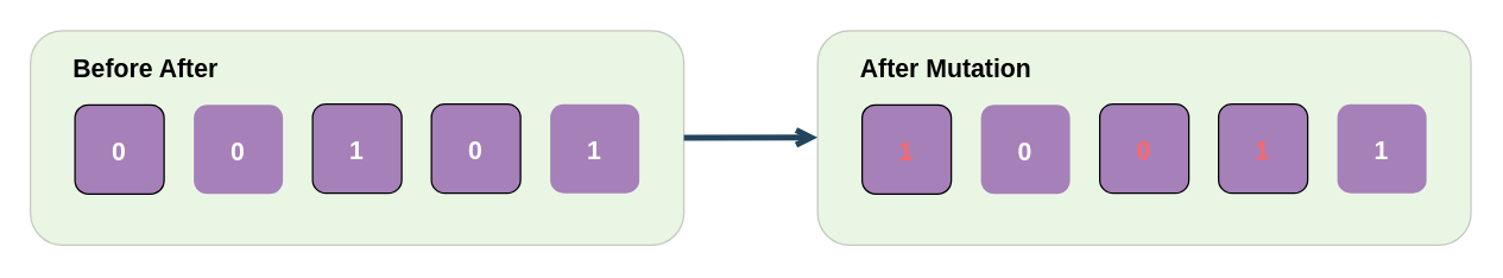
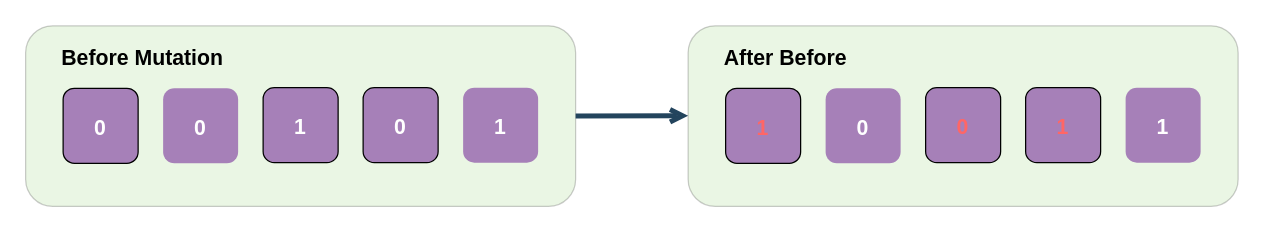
- <mxCell id="3" value="&lt;b&gt;Before After&lt;/b&gt;" style="rounded=1;whiteSpace=wrap;labelBackgroundColor=none;fontSize=17;fillColor=#97D077;opacity=20;align=left;html=1;labelPosition=center;verticalLabelPosition=middle;verticalAlign=top;spacingLeft=27;spacingTop=10;" parent="2" vertex="1"><mxGeometry width="440" height="144.5" as="geometry" /></mxCell>
+ <mxCell id="3" value="&lt;b&gt;Before Mutation&lt;/b&gt;" style="rounded=1;whiteSpace=wrap;labelBackgroundColor=none;fontSize=17;fillColor=#97D077;opacity=20;align=left;html=1;labelPosition=center;verticalLabelPosition=middle;verticalAlign=top;spacingLeft=27;spacingTop=10;" parent="2" vertex="1"><mxGeometry width="440" height="144.5" as="geometry" /></mxCell>
- <mxCell id="10" value="&lt;b&gt;After Mutation&lt;/b&gt;" style="rounded=1;whiteSpace=wrap;html=1;labelBackgroundColor=none;fontSize=17;fillColor=#97D077;opacity=20;align=left;labelPosition=center;verticalLabelPosition=middle;verticalAlign=top;spacingTop=10;spacingLeft=27;" vertex="1" parent="2"><mxGeometry x="530" width="440" height="144.5" as="geometry" /></mxCell>
+ <mxCell id="10" value="&lt;b&gt;After Before&lt;/b&gt;" style="rounded=1;whiteSpace=wrap;html=1;labelBackgroundColor=none;fontSize=17;fillColor=#97D077;opacity=20;align=left;labelPosition=center;verticalLabelPosition=middle;verticalAlign=top;spacingTop=10;spacingLeft=27;" vertex="1" parent="2"><mxGeometry x="530" width="440" height="144.5" as="geometry" /></mxCell>
